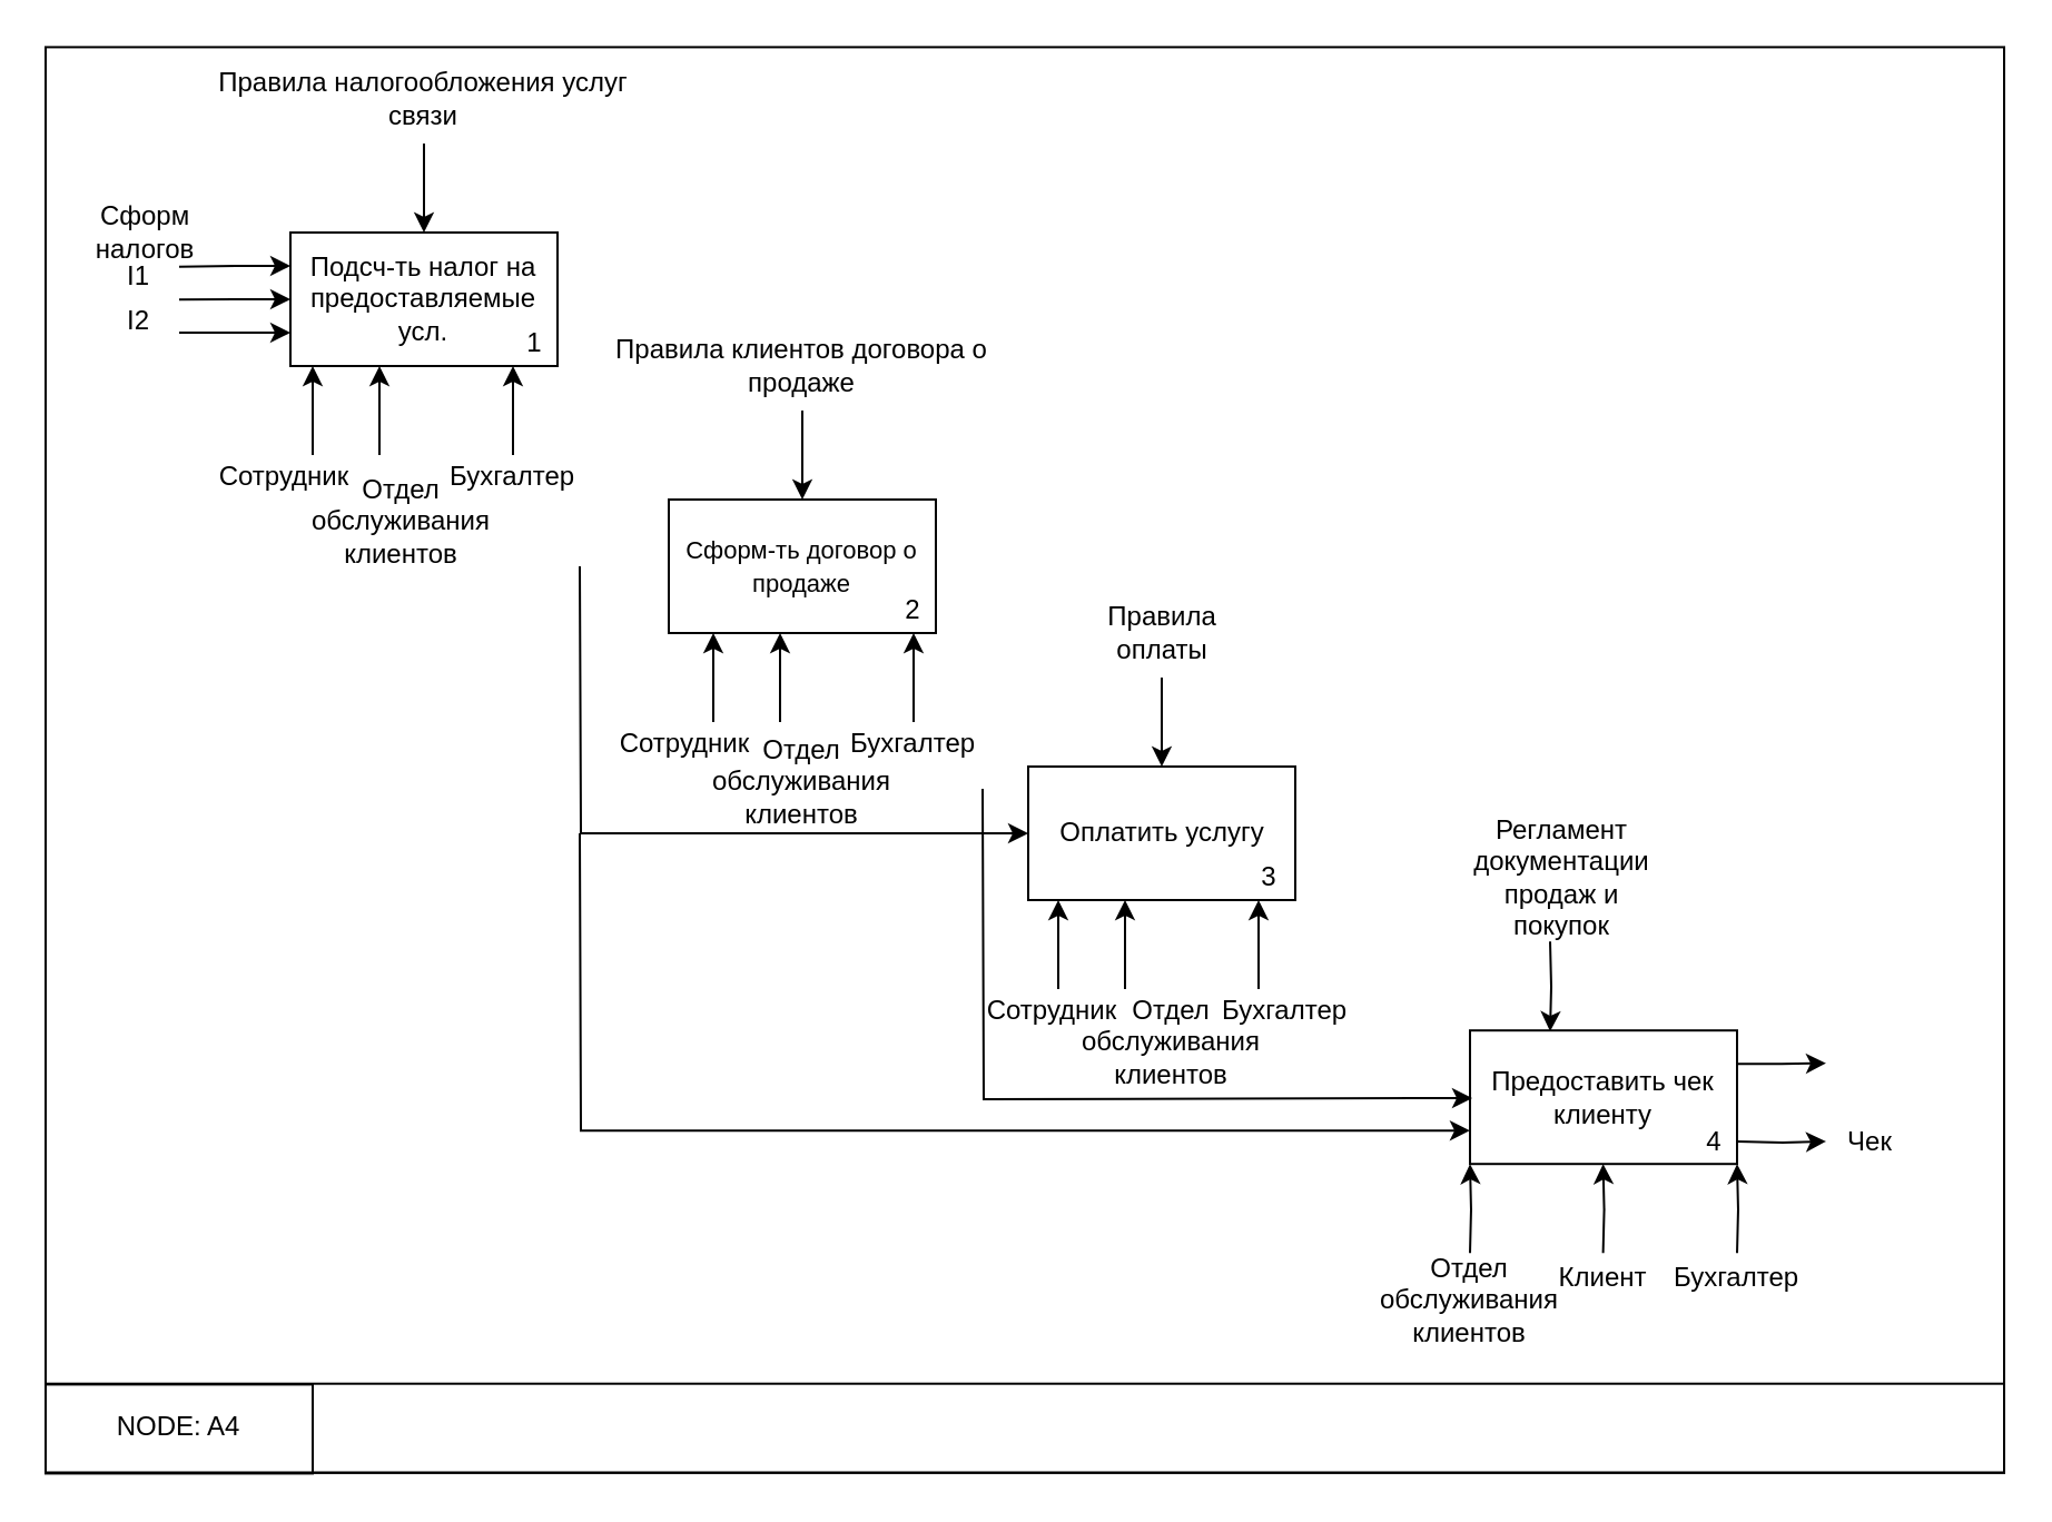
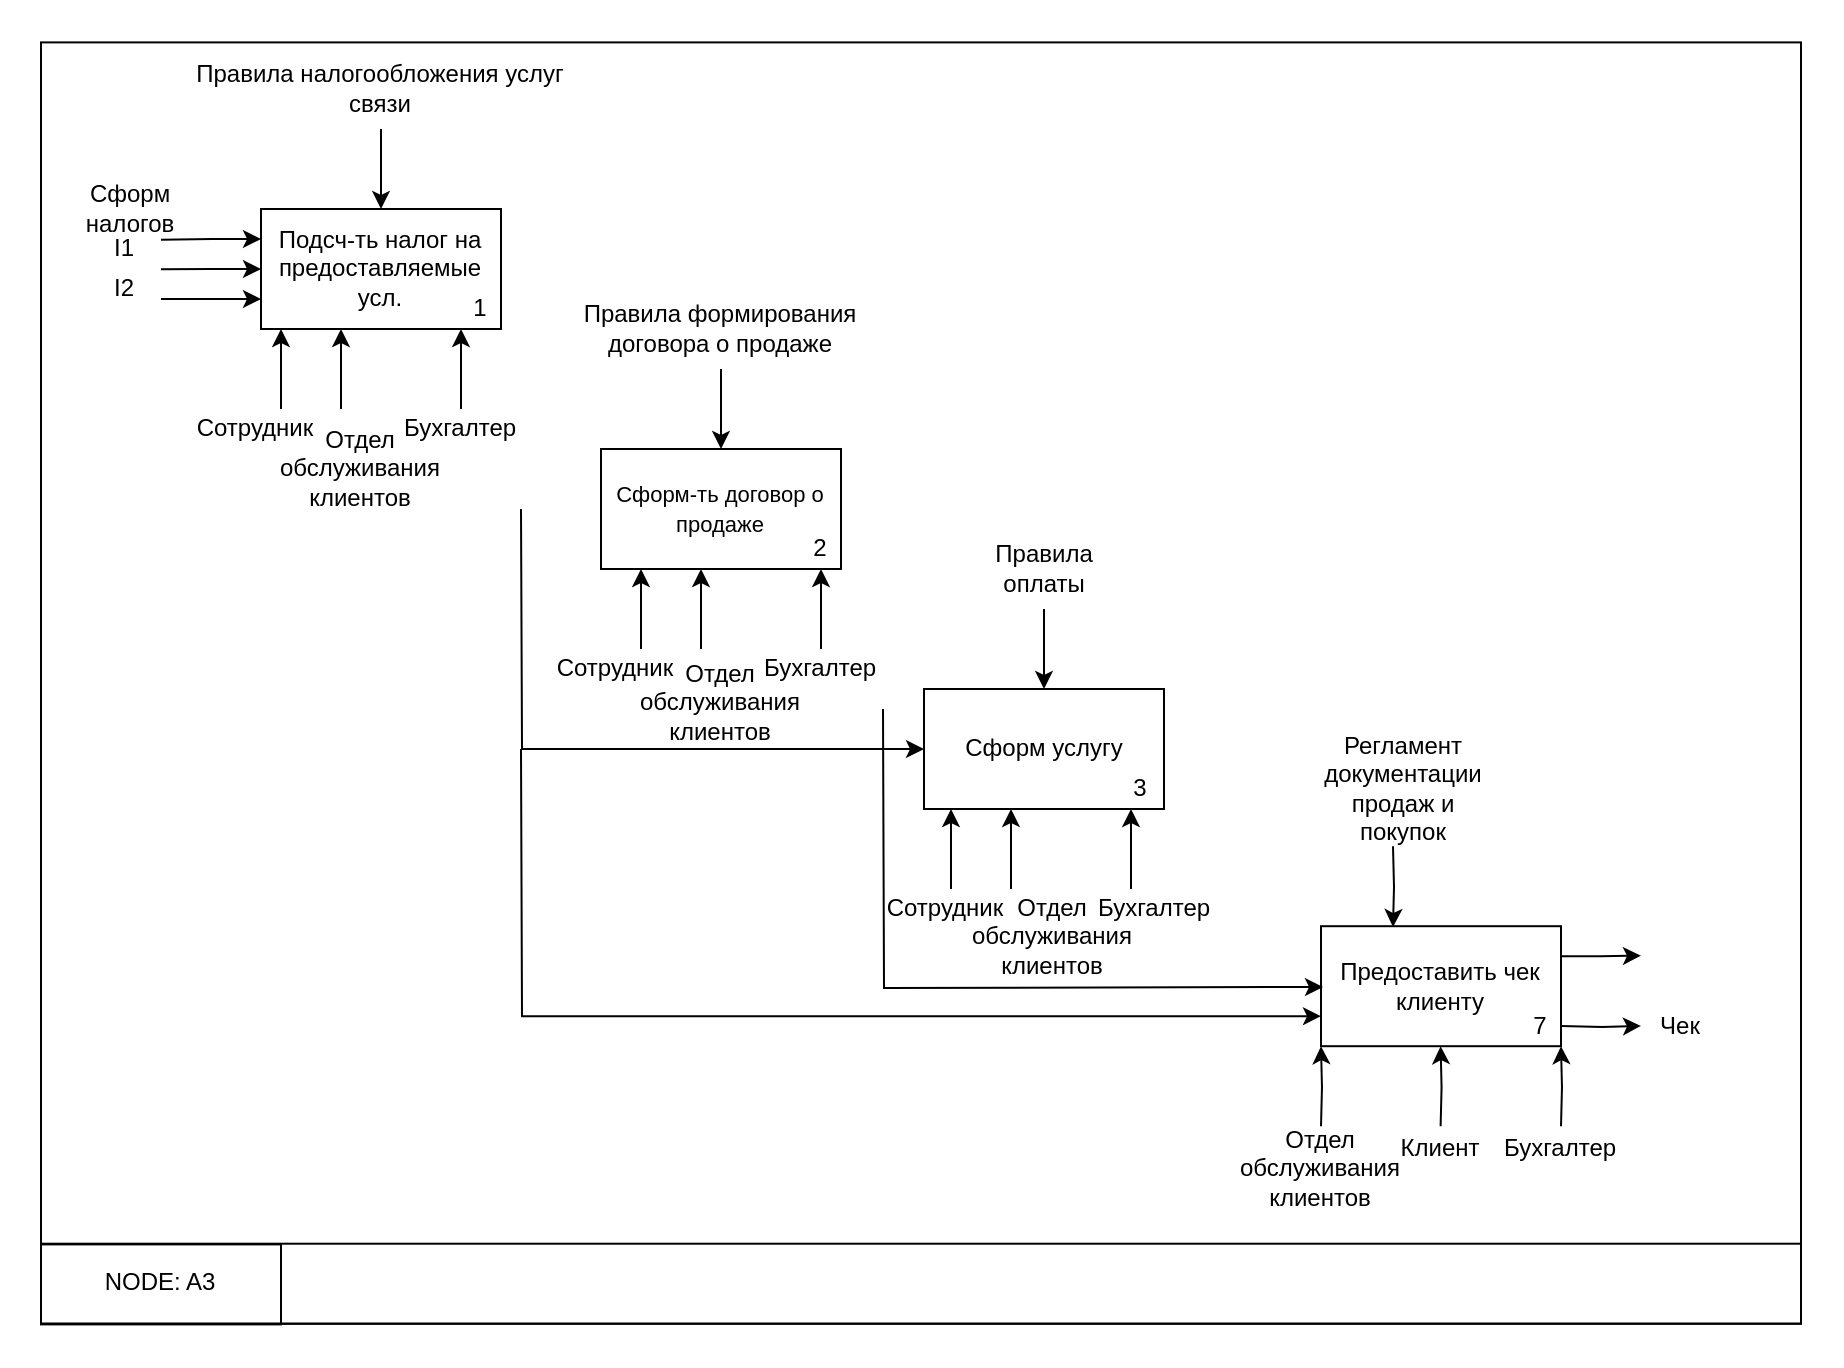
- <mxCell id="16" value="Правила клиентов договора о продаже" style="text;html=1;strokeColor=none;fillColor=none;align=center;verticalAlign=middle;whiteSpace=wrap;rounded=0;" vertex="1" parent="1"><mxGeometry x="265" y="154" width="190" height="20" as="geometry" /></mxCell>
+ <mxCell id="16" value="Правила формирования договора о продаже" style="text;html=1;strokeColor=none;fillColor=none;align=center;verticalAlign=middle;whiteSpace=wrap;rounded=0;" vertex="1" parent="1"><mxGeometry x="265" y="154" width="190" height="20" as="geometry" /></mxCell>
- <mxCell id="20" value="Оплатить услугу" style="rounded=0;whiteSpace=wrap;html=1;fillColor=none;" vertex="1" parent="1"><mxGeometry x="461.5" y="344" width="120" height="60" as="geometry" /></mxCell>
+ <mxCell id="20" value="Сформ услугу" style="rounded=0;whiteSpace=wrap;html=1;fillColor=none;" vertex="1" parent="1"><mxGeometry x="461.5" y="344" width="120" height="60" as="geometry" /></mxCell>
- <mxCell id="28" value="4" style="text;html=1;strokeColor=none;fillColor=none;align=center;verticalAlign=middle;whiteSpace=wrap;rounded=0;" vertex="1" parent="1"><mxGeometry x="750" y="502.6" width="40" height="20" as="geometry" /></mxCell>
+ <mxCell id="28" value="7" style="text;html=1;strokeColor=none;fillColor=none;align=center;verticalAlign=middle;whiteSpace=wrap;rounded=0;" vertex="1" parent="1"><mxGeometry x="750" y="502.6" width="40" height="20" as="geometry" /></mxCell>
- <mxCell id="5" value="NODE: A4" style="text;html=1;strokeColor=none;fillColor=none;align=center;verticalAlign=middle;whiteSpace=wrap;rounded=0;" vertex="1" parent="1"><mxGeometry x="45" y="630.7" width="70" height="20" as="geometry" /></mxCell>
+ <mxCell id="5" value="NODE: A3" style="text;html=1;strokeColor=none;fillColor=none;align=center;verticalAlign=middle;whiteSpace=wrap;rounded=0;" vertex="1" parent="1"><mxGeometry x="45" y="630.7" width="70" height="20" as="geometry" /></mxCell>
